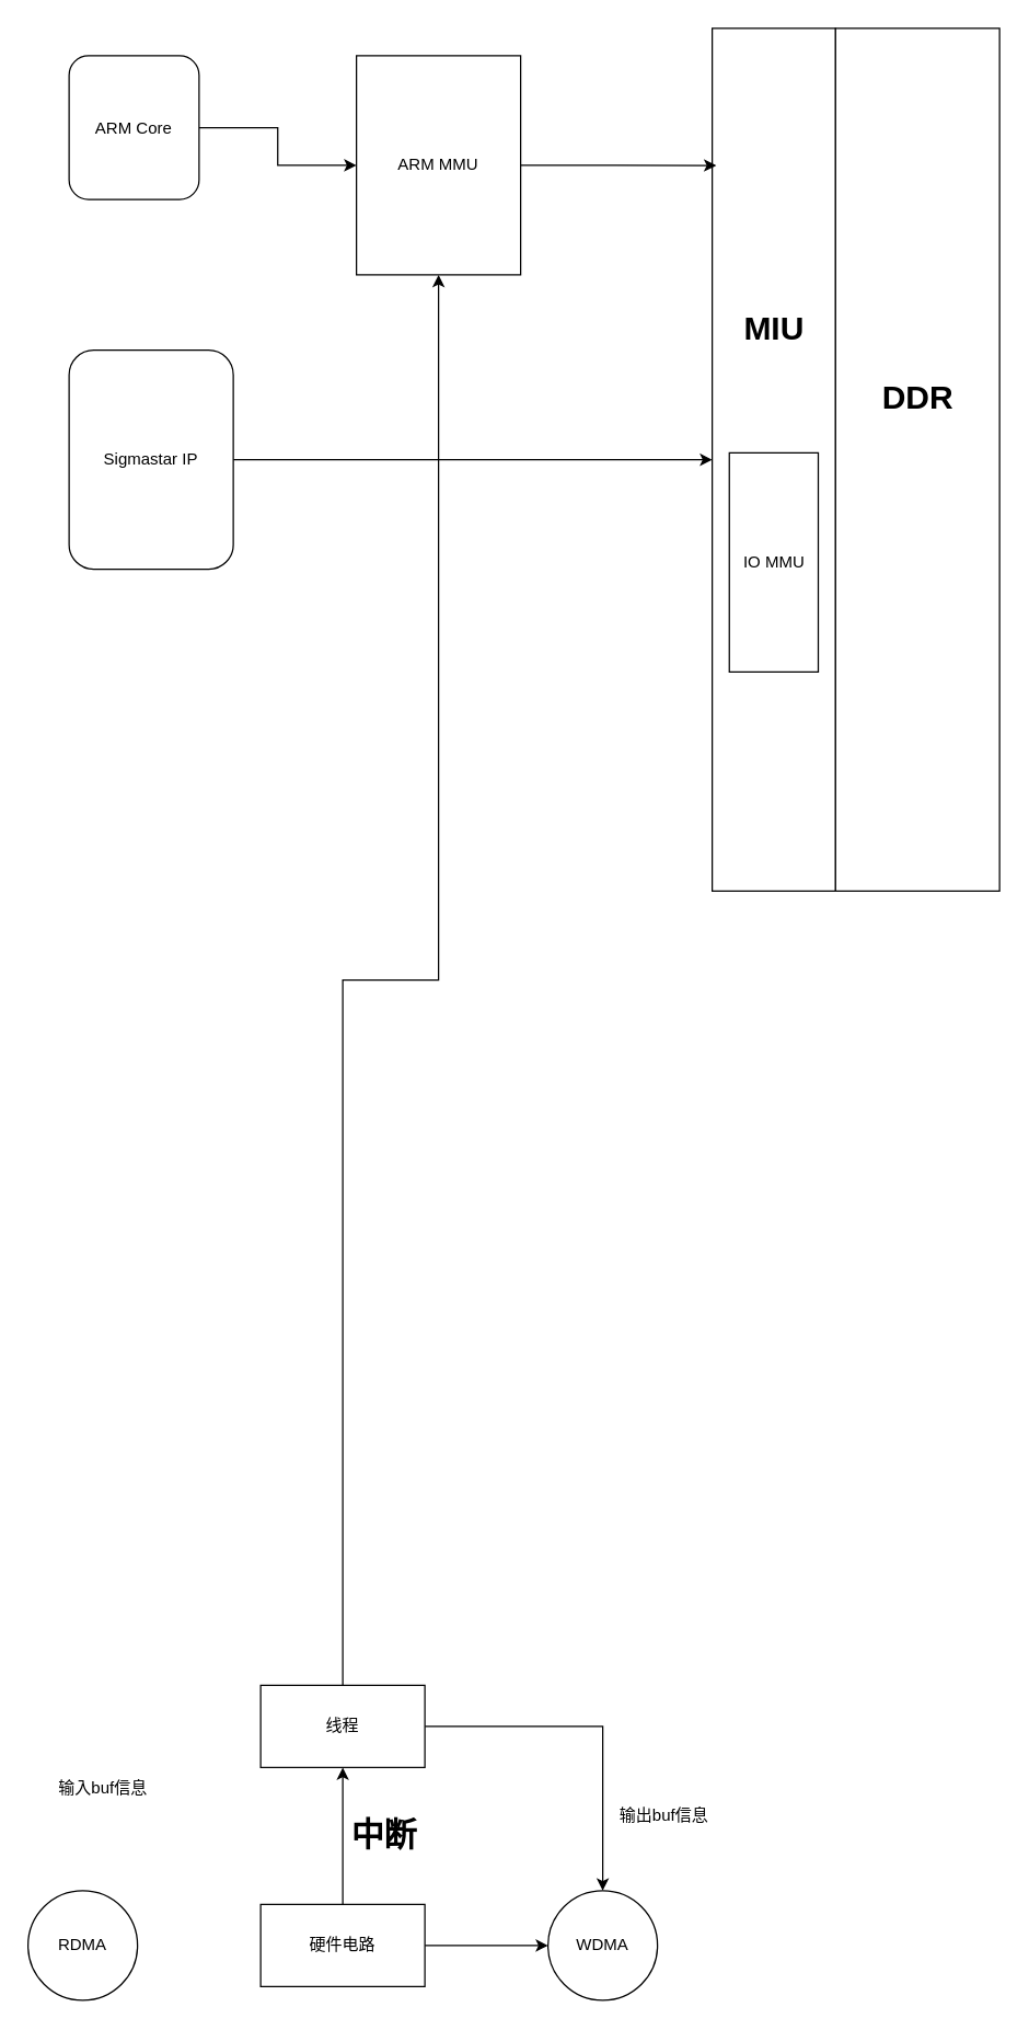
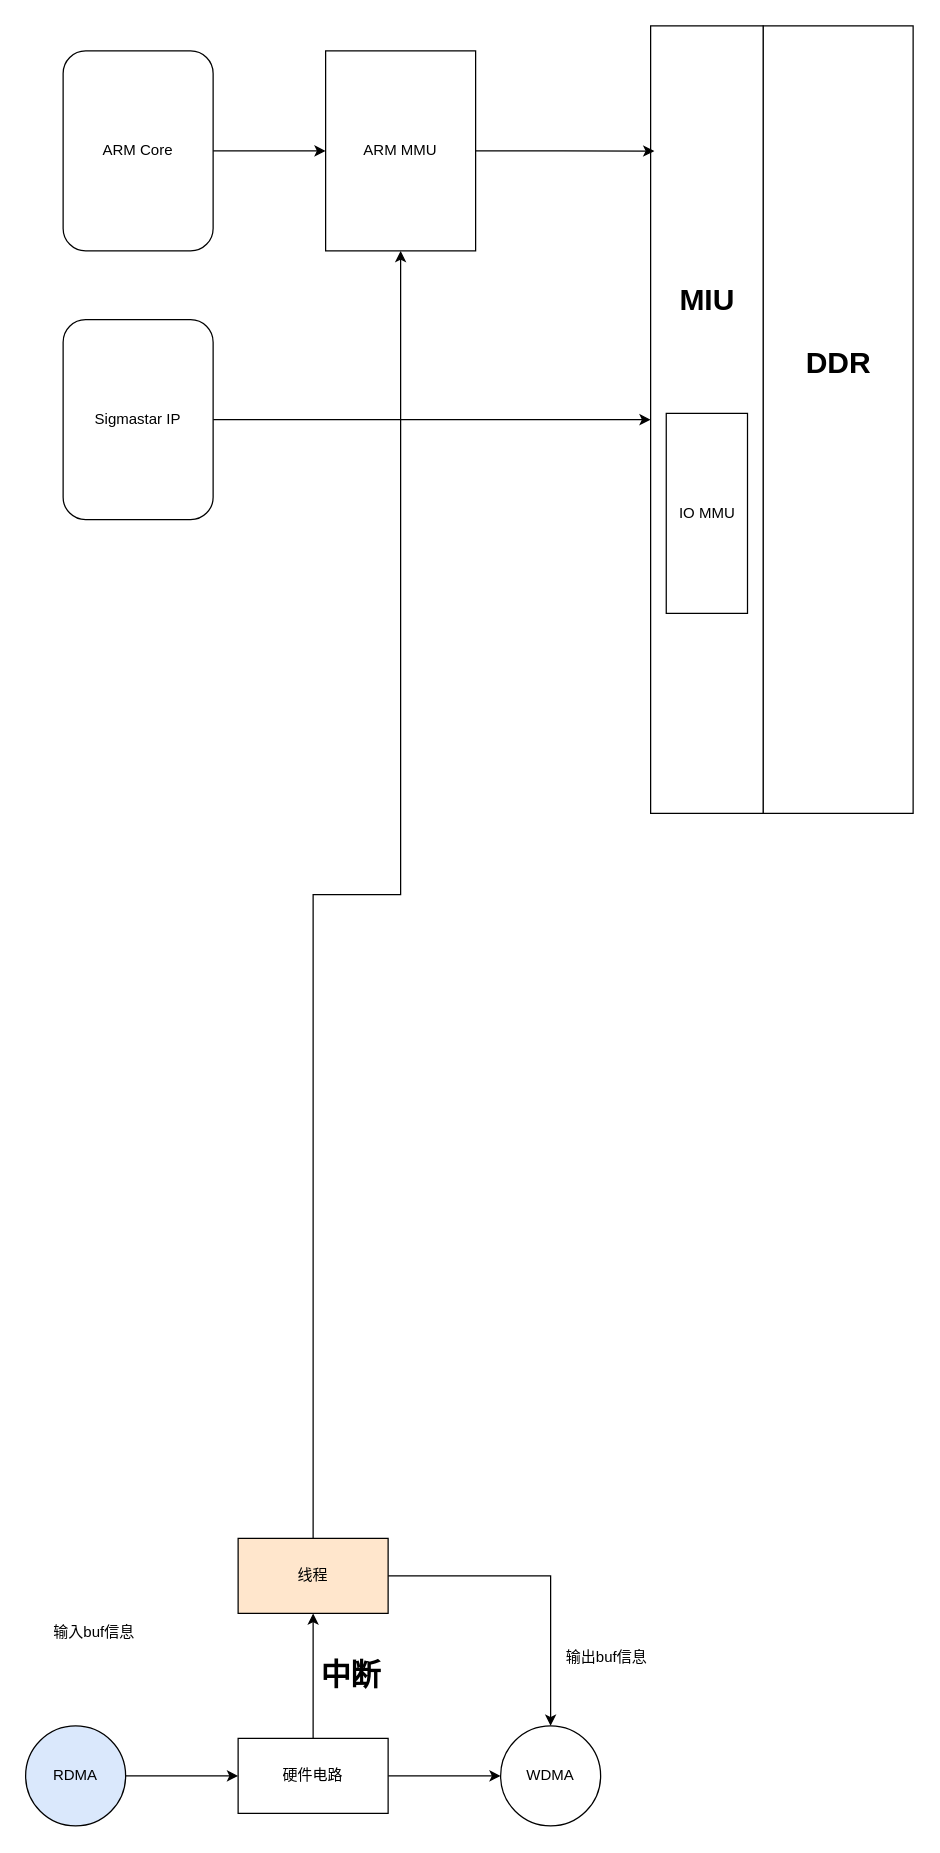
- <mxCell id="5" value="ARM Core" style="rounded=1;whiteSpace=wrap;html=1;" vertex="1" parent="1"><mxGeometry x="50" y="40" width="95" height="105" as="geometry" /></mxCell>
+ <mxCell id="5" value="ARM Core" style="rounded=1;whiteSpace=wrap;html=1;" vertex="1" parent="1"><mxGeometry x="50" y="40" width="120" height="160" as="geometry" /></mxCell>
- <mxCell id="21" value="线程" style="rounded=0;whiteSpace=wrap;html=1;" vertex="1" parent="1"><mxGeometry x="190" y="1230" width="120" height="60" as="geometry" /></mxCell>
+ <mxCell id="21" value="线程" style="rounded=0;whiteSpace=wrap;html=1;fillColor=#ffe6cc;" vertex="1" parent="1"><mxGeometry x="190" y="1230" width="120" height="60" as="geometry" /></mxCell>
- <mxCell id="17" value="RDMA" style="ellipse;whiteSpace=wrap;html=1;aspect=fixed;" vertex="1" parent="1"><mxGeometry x="20" y="1380" width="80" height="80" as="geometry" /></mxCell>
+ <mxCell id="17" value="RDMA" style="ellipse;whiteSpace=wrap;html=1;aspect=fixed;fillColor=#dae8fc;" vertex="1" parent="1"><mxGeometry x="20" y="1380" width="80" height="80" as="geometry" /></mxCell>
+ <mxCell id="16" style="edgeStyle=orthogonalEdgeStyle;rounded=0;orthogonalLoop=1;jettySize=auto;html=1;entryX=0;entryY=0.5;entryDx=0;entryDy=0;" edge="1" parent="1" source="17" target="15"><mxGeometry relative="1" as="geometry" /></mxCell>
